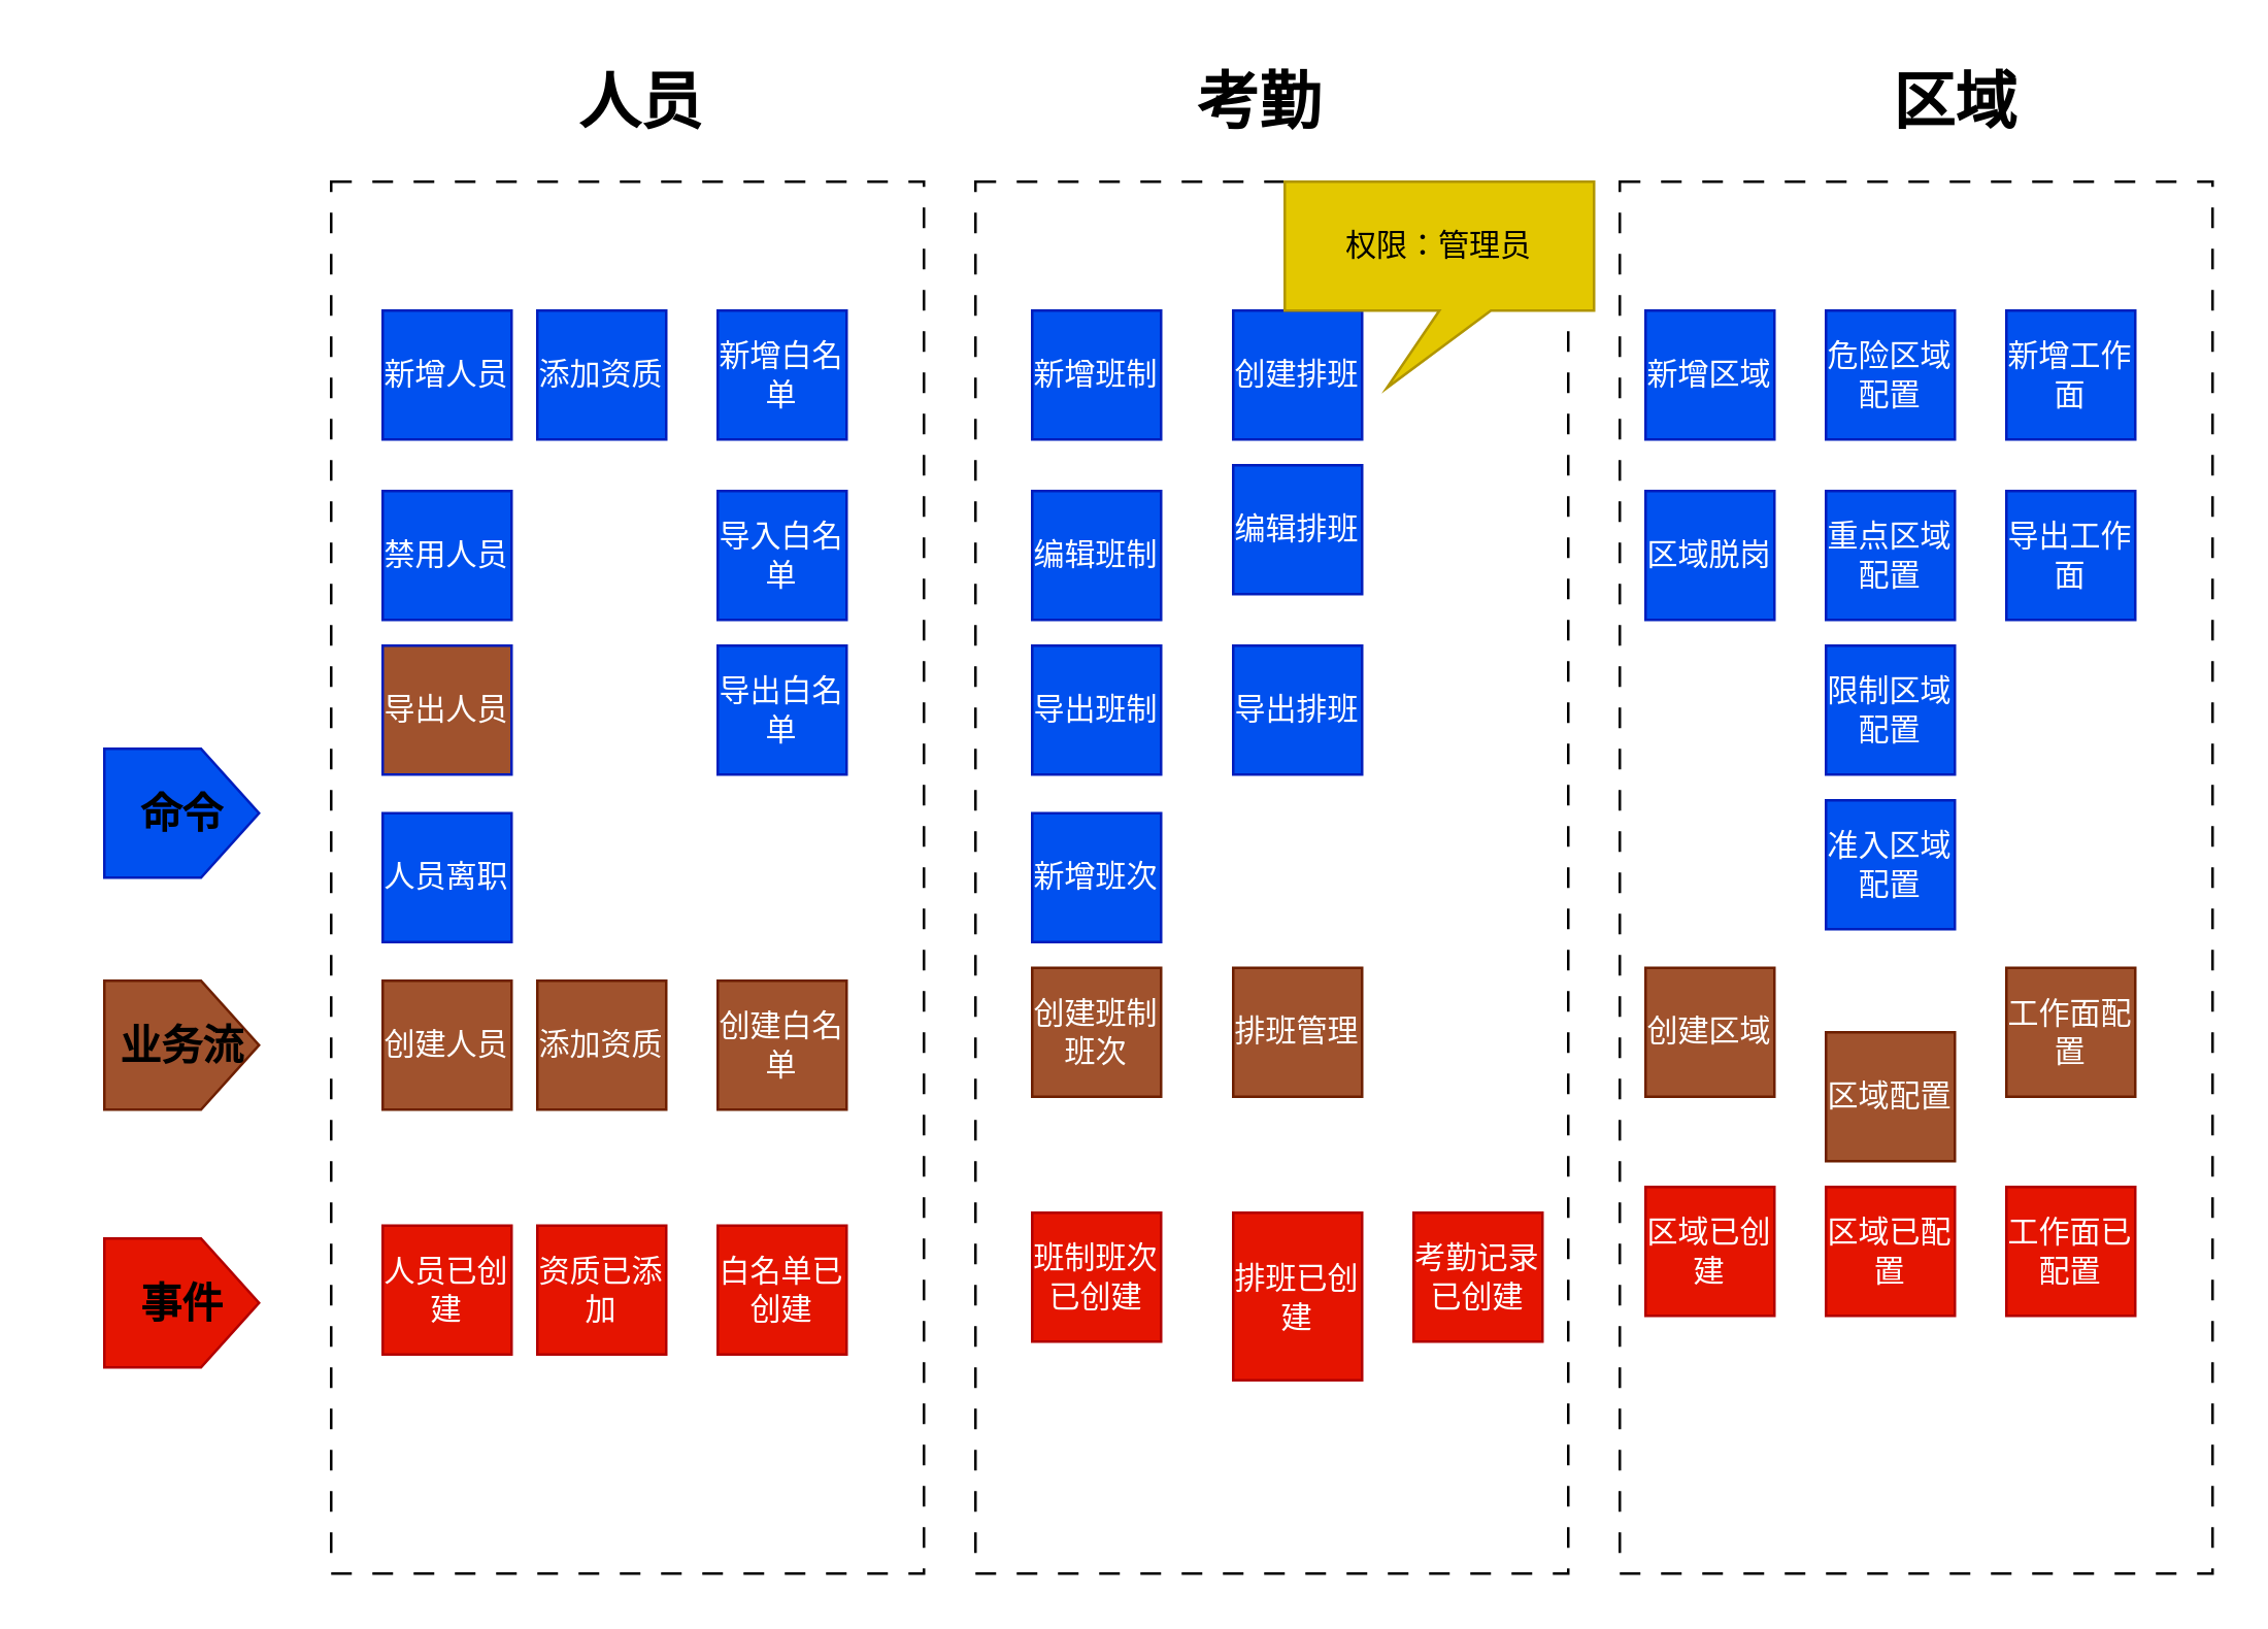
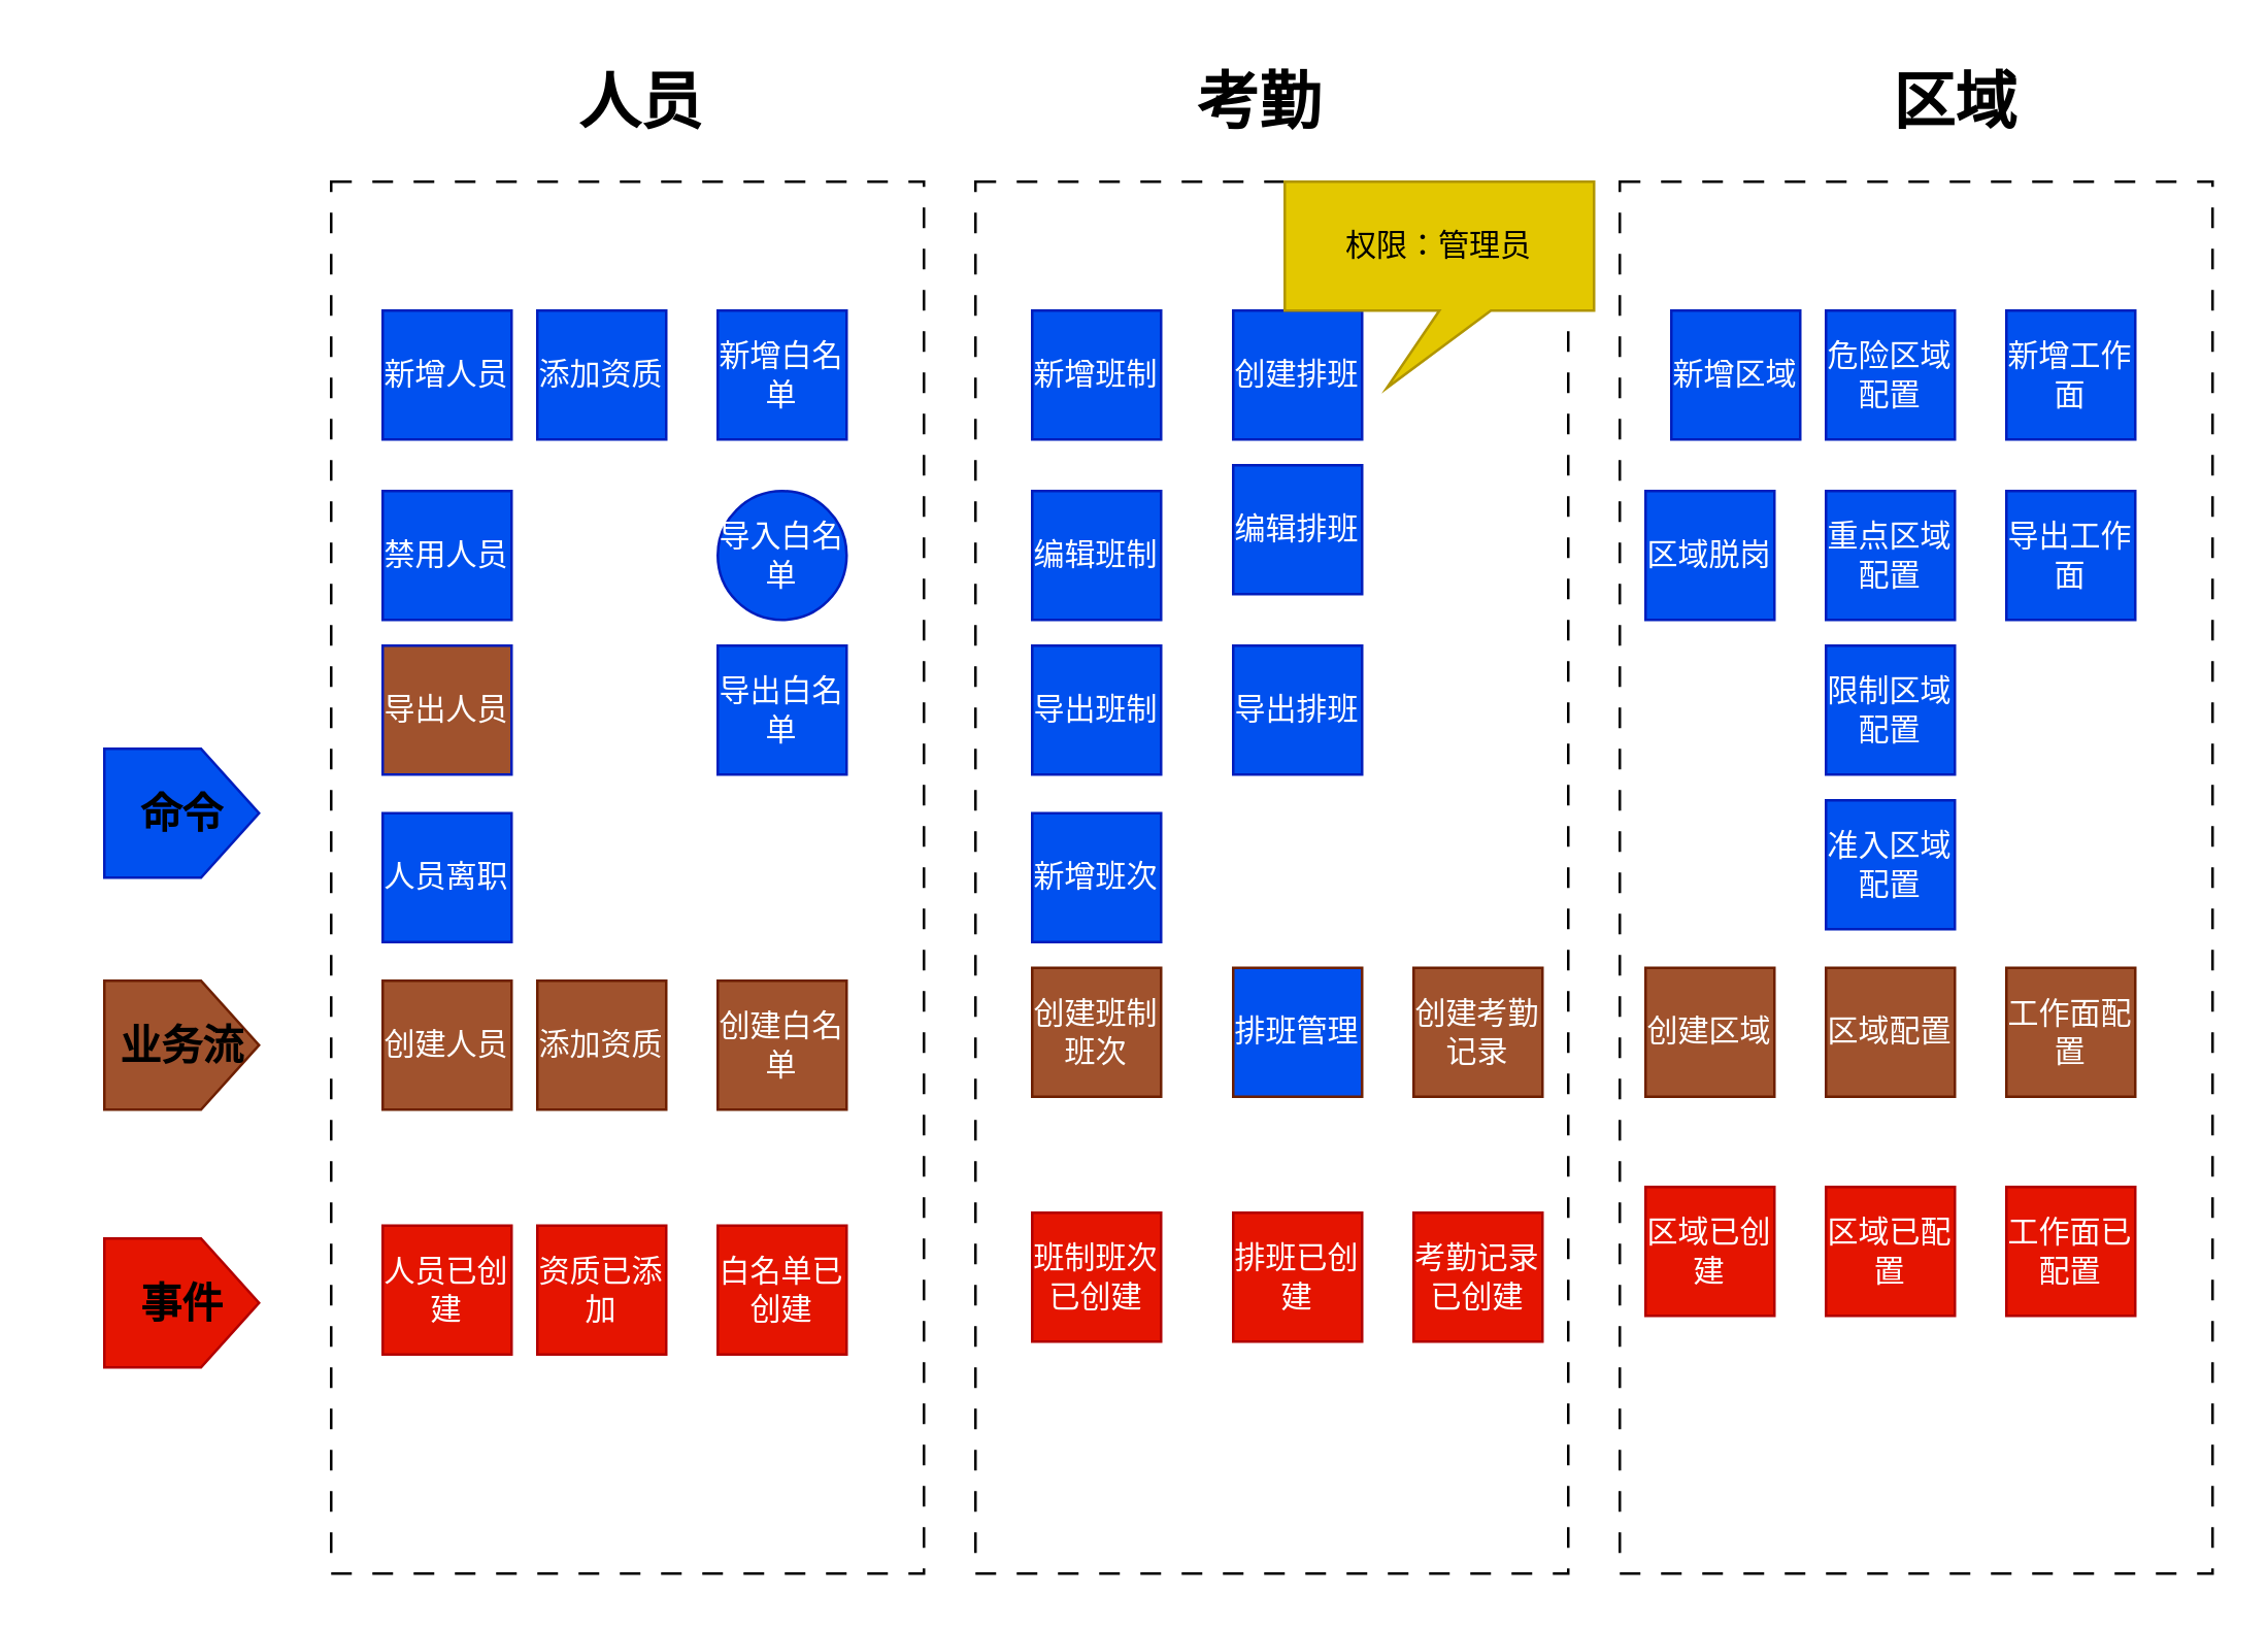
- <mxCell id="45" value="新增区域" style="whiteSpace=wrap;html=1;aspect=fixed;fillColor=#0050ef;fontColor=#ffffff;strokeColor=#001DBC;" vertex="1" parent="1"><mxGeometry x="638" y="120" width="50" height="50" as="geometry" /></mxCell>
+ <mxCell id="45" value="新增区域" style="whiteSpace=wrap;html=1;aspect=fixed;fillColor=#0050ef;fontColor=#ffffff;strokeColor=#001DBC;" vertex="1" parent="1"><mxGeometry x="648" y="120" width="50" height="50" as="geometry" /></mxCell>
- <mxCell id="26" value="导入白名单" style="whiteSpace=wrap;html=1;aspect=fixed;fillColor=#0050ef;fontColor=#ffffff;strokeColor=#001DBC;" vertex="1" parent="1"><mxGeometry x="278" y="190" width="50" height="50" as="geometry" /></mxCell>
+ <mxCell id="26" value="导入白名单" style="ellipse;whiteSpace=wrap;html=1;aspect=fixed;fillColor=#0050ef;fontColor=#ffffff;strokeColor=#001DBC;" vertex="1" parent="1"><mxGeometry x="278" y="190" width="50" height="50" as="geometry" /></mxCell>
- <mxCell id="29" value="排班管理" style="whiteSpace=wrap;html=1;aspect=fixed;fillColor=#a0522d;fontColor=#ffffff;strokeColor=#6D1F00;" vertex="1" parent="1"><mxGeometry x="478" y="375" width="50" height="50" as="geometry" /></mxCell>
+ <mxCell id="29" value="排班管理" style="whiteSpace=wrap;html=1;aspect=fixed;fillColor=#0050ef;fontColor=#ffffff;strokeColor=#6D1F00;" vertex="1" parent="1"><mxGeometry x="478" y="375" width="50" height="50" as="geometry" /></mxCell>
+ <mxCell id="28" value="创建考勤记录" style="whiteSpace=wrap;html=1;aspect=fixed;fillColor=#a0522d;fontColor=#ffffff;strokeColor=#6D1F00;" vertex="1" parent="1"><mxGeometry x="548" y="375" width="50" height="50" as="geometry" /></mxCell>
- <mxCell id="43" value="区域配置" style="whiteSpace=wrap;html=1;aspect=fixed;fillColor=#a0522d;fontColor=#ffffff;strokeColor=#6D1F00;" vertex="1" parent="1"><mxGeometry x="708" y="400" width="50" height="50" as="geometry" /></mxCell>
+ <mxCell id="43" value="区域配置" style="whiteSpace=wrap;html=1;aspect=fixed;fillColor=#a0522d;fontColor=#ffffff;strokeColor=#6D1F00;" vertex="1" parent="1"><mxGeometry x="708" y="375" width="50" height="50" as="geometry" /></mxCell>
- <mxCell id="33" value="排班已创建" style="whiteSpace=wrap;html=1;aspect=fixed;fillColor=#e51400;fontColor=#ffffff;strokeColor=#B20000;" vertex="1" parent="1"><mxGeometry x="478" y="470" width="50" height="65" as="geometry" /></mxCell>
+ <mxCell id="33" value="排班已创建" style="whiteSpace=wrap;html=1;aspect=fixed;fillColor=#e51400;fontColor=#ffffff;strokeColor=#B20000;" vertex="1" parent="1"><mxGeometry x="478" y="470" width="50" height="50" as="geometry" /></mxCell>
